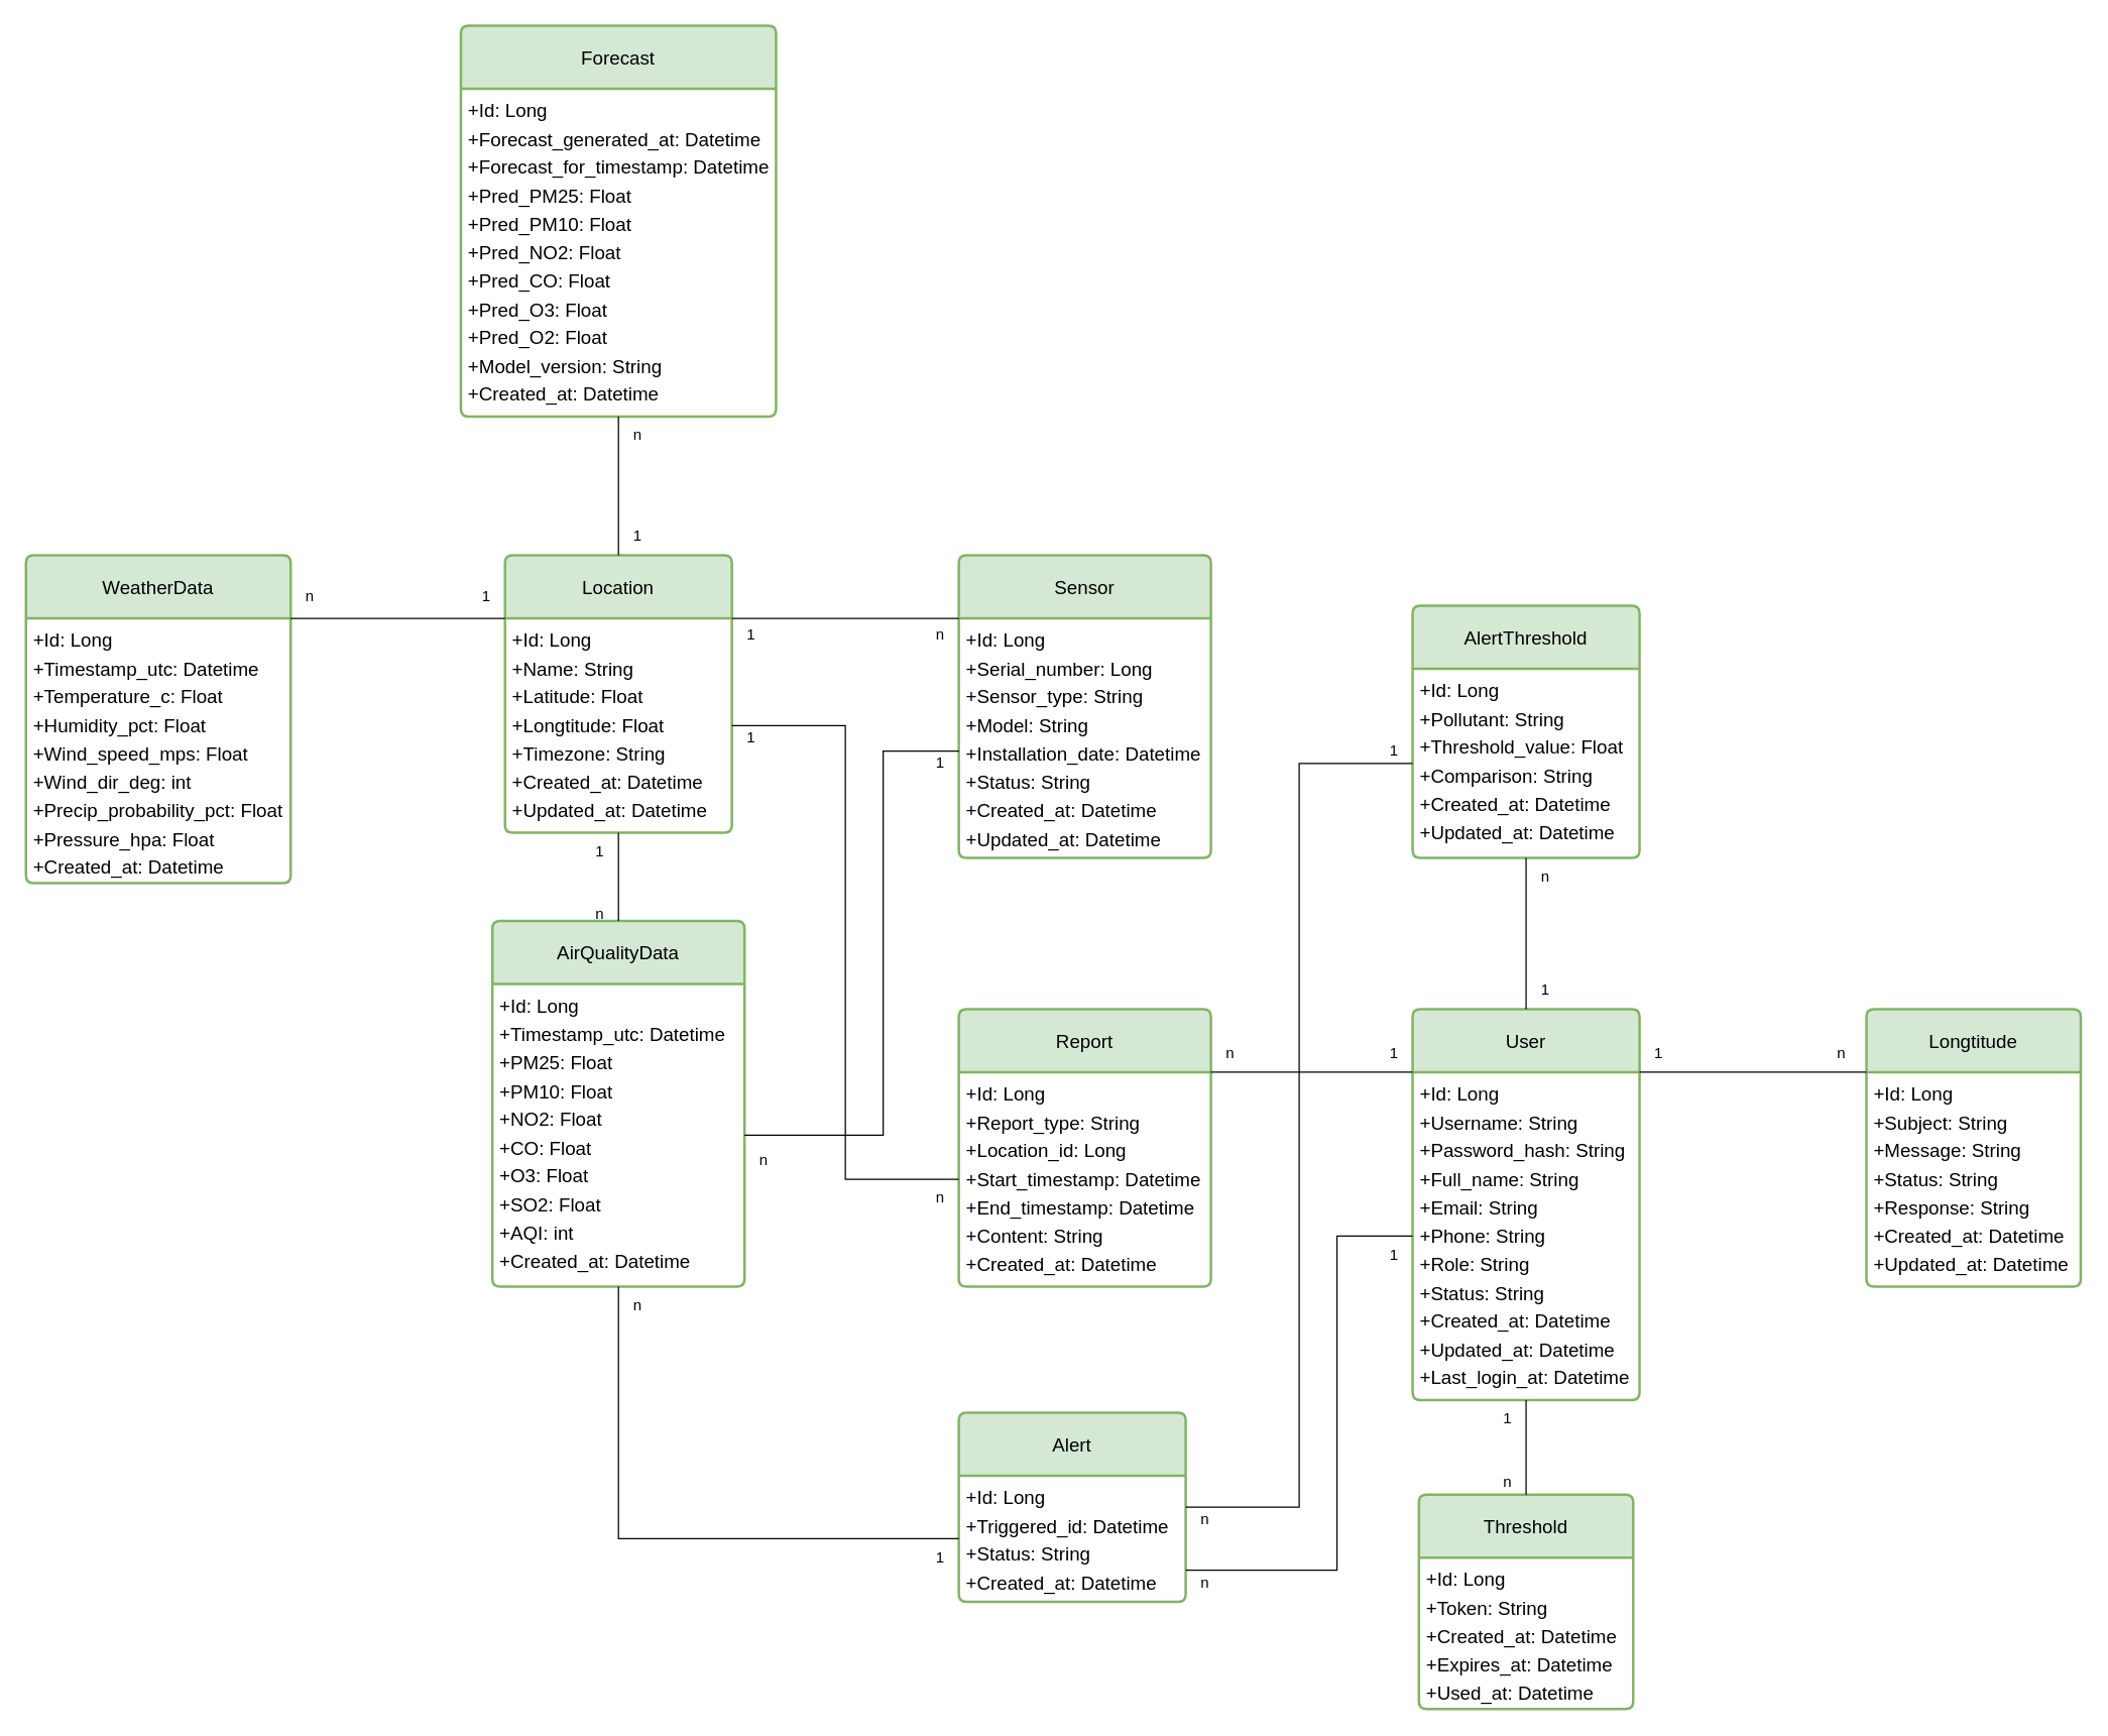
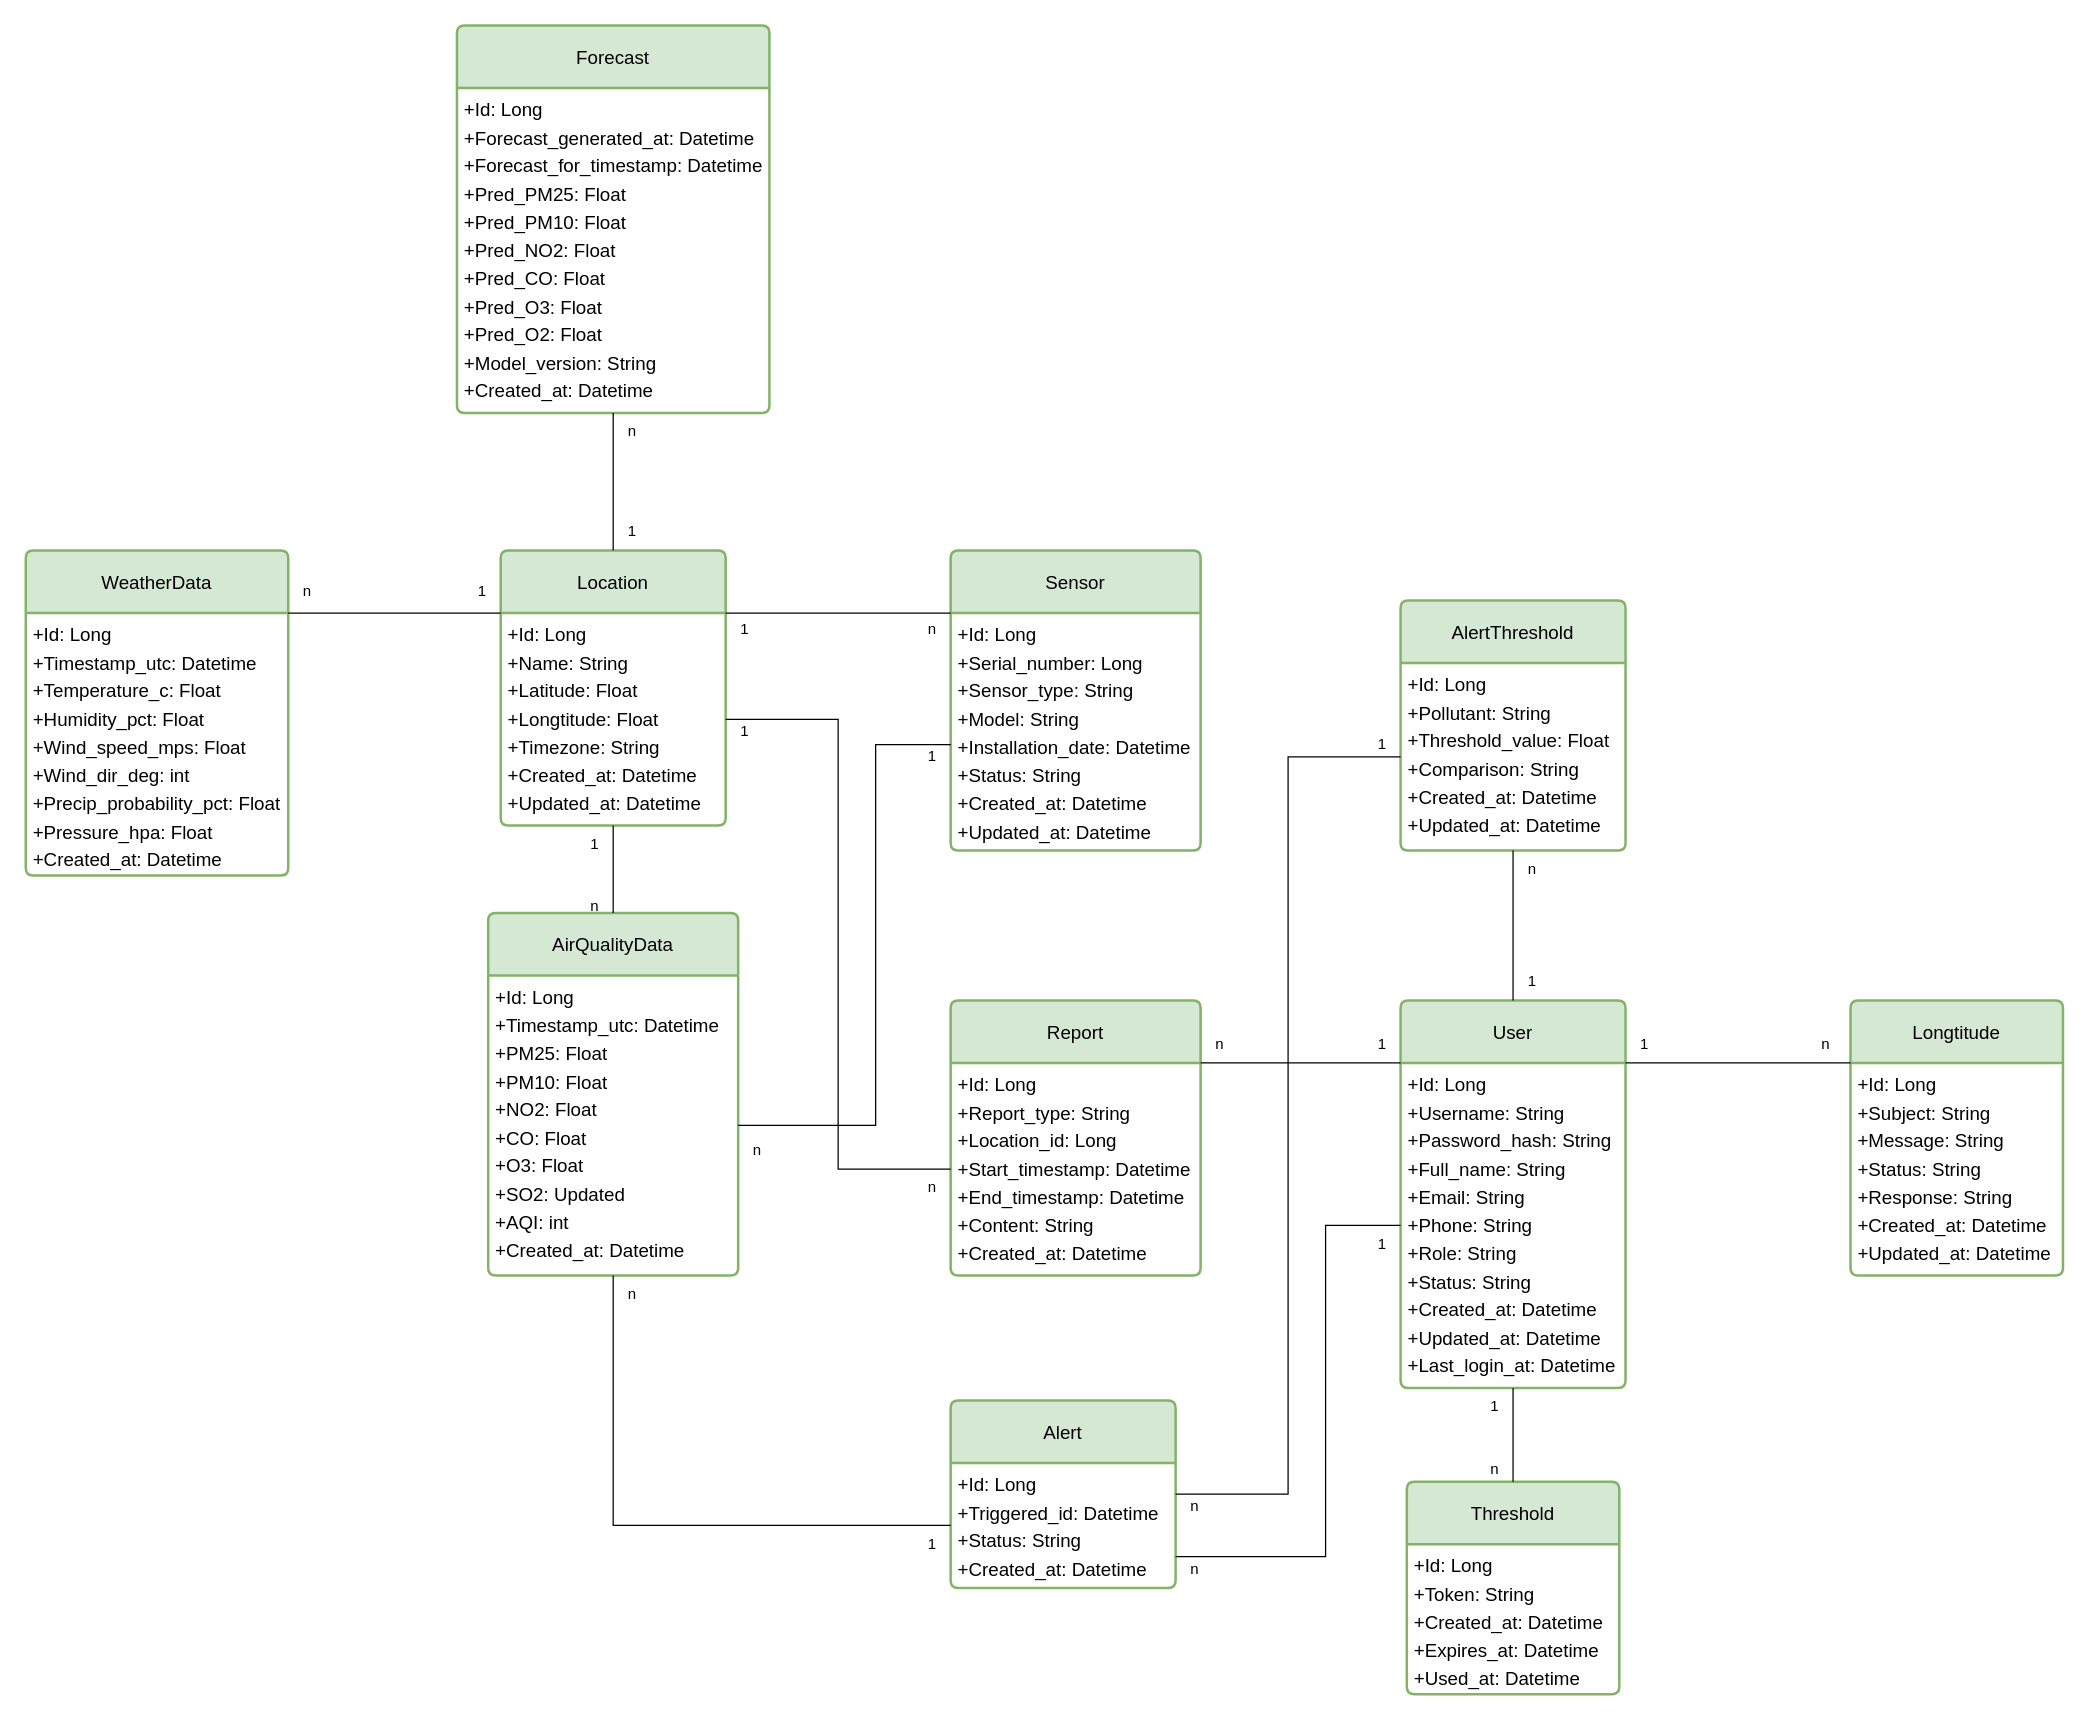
- <mxCell id="15" value="&lt;div style=&quot;line-height: 150%;&quot;&gt;+Id: Long&lt;/div&gt;&lt;div style=&quot;line-height: 150%;&quot;&gt;+Timestamp_utc: Datetime&lt;/div&gt;&lt;div style=&quot;line-height: 150%;&quot;&gt;+PM25: Float&lt;/div&gt;&lt;div style=&quot;line-height: 150%;&quot;&gt;+PM10: Float&lt;/div&gt;&lt;div style=&quot;line-height: 150%;&quot;&gt;+NO2: Float&lt;/div&gt;&lt;div style=&quot;line-height: 150%;&quot;&gt;+CO: Float&lt;/div&gt;&lt;div style=&quot;line-height: 150%;&quot;&gt;+O3: Float&lt;/div&gt;&lt;div style=&quot;line-height: 150%;&quot;&gt;+SO2: Float&lt;/div&gt;&lt;div style=&quot;line-height: 150%;&quot;&gt;+AQI: int&lt;/div&gt;&lt;div style=&quot;line-height: 150%;&quot;&gt;+Created_at: Datetime&lt;/div&gt;" style="align=left;strokeColor=none;fillColor=none;spacingLeft=4;spacingRight=4;fontSize=15;verticalAlign=top;resizable=0;rotatable=0;part=1;html=1;whiteSpace=wrap;" vertex="1" parent="14"><mxGeometry y="50" width="200" height="240" as="geometry" /></mxCell>
+ <mxCell id="15" value="&lt;div style=&quot;line-height: 150%;&quot;&gt;+Id: Long&lt;/div&gt;&lt;div style=&quot;line-height: 150%;&quot;&gt;+Timestamp_utc: Datetime&lt;/div&gt;&lt;div style=&quot;line-height: 150%;&quot;&gt;+PM25: Float&lt;/div&gt;&lt;div style=&quot;line-height: 150%;&quot;&gt;+PM10: Float&lt;/div&gt;&lt;div style=&quot;line-height: 150%;&quot;&gt;+NO2: Float&lt;/div&gt;&lt;div style=&quot;line-height: 150%;&quot;&gt;+CO: Float&lt;/div&gt;&lt;div style=&quot;line-height: 150%;&quot;&gt;+O3: Float&lt;/div&gt;&lt;div style=&quot;line-height: 150%;&quot;&gt;+SO2: Updated&lt;/div&gt;&lt;div style=&quot;line-height: 150%;&quot;&gt;+AQI: int&lt;/div&gt;&lt;div style=&quot;line-height: 150%;&quot;&gt;+Created_at: Datetime&lt;/div&gt;" style="align=left;strokeColor=none;fillColor=none;spacingLeft=4;spacingRight=4;fontSize=15;verticalAlign=top;resizable=0;rotatable=0;part=1;html=1;whiteSpace=wrap;" vertex="1" parent="14"><mxGeometry y="50" width="200" height="240" as="geometry" /></mxCell>
